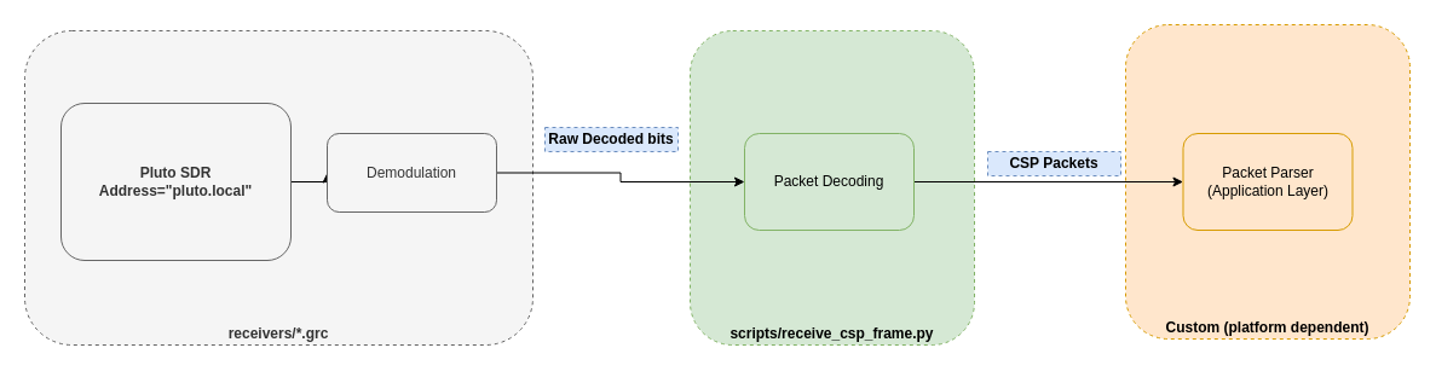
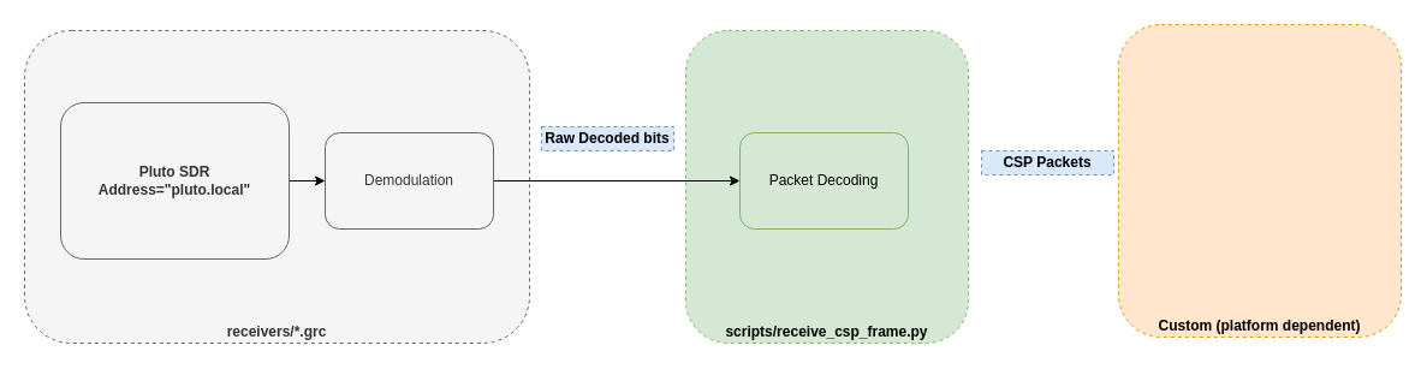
- <mxCell id="8" value="Demodulation" style="rounded=1;whiteSpace=wrap;html=1;fillColor=#f5f5f5;strokeColor=#666666;fontColor=#333333;" vertex="1" parent="1"><mxGeometry x="270" y="110" width="140" height="65" as="geometry" /></mxCell>
+ <mxCell id="8" value="Demodulation" style="rounded=1;whiteSpace=wrap;html=1;fillColor=#f5f5f5;strokeColor=#666666;fontColor=#333333;" vertex="1" parent="1"><mxGeometry x="270" y="110" width="140" height="80" as="geometry" /></mxCell>
- <mxCell id="9" style="edgeStyle=orthogonalEdgeStyle;rounded=0;orthogonalLoop=1;jettySize=auto;html=1;exitX=1;exitY=0.5;exitDx=0;exitDy=0;entryX=0;entryY=0.5;entryDx=0;entryDy=0;" edge="1" parent="1" source="10" target="11"><mxGeometry relative="1" as="geometry" /></mxCell>
- <mxCell id="11" value="Packet Parser&lt;br&gt;(Application Layer)" style="rounded=1;whiteSpace=wrap;html=1;fillColor=#ffe6cc;strokeColor=#d79b00;" vertex="1" parent="1"><mxGeometry x="977.5" y="110" width="140" height="80" as="geometry" /></mxCell>
